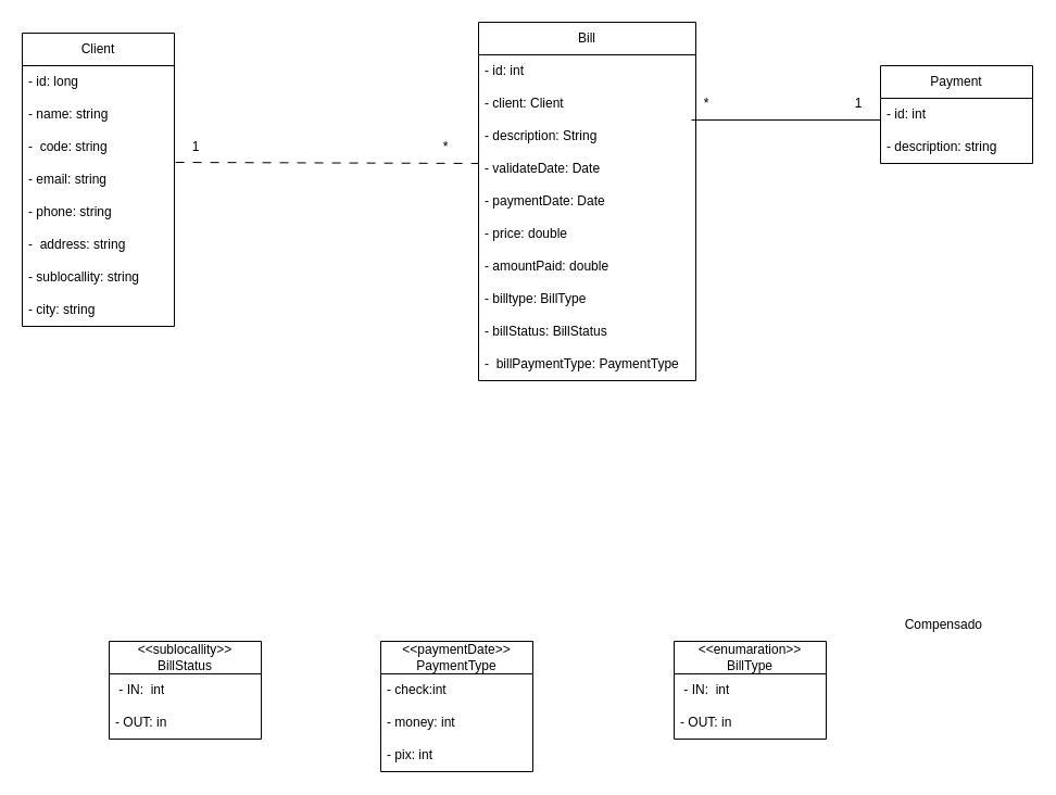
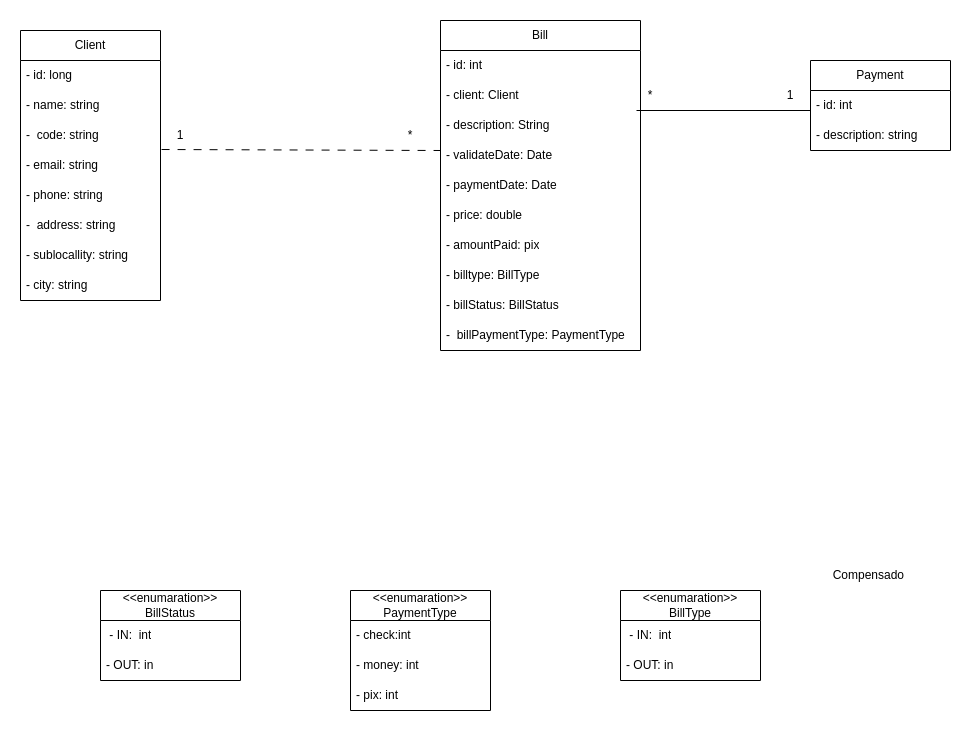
- <mxCell id="21" value="- amountPaid: double" style="text;strokeColor=none;fillColor=none;align=left;verticalAlign=middle;spacingLeft=4;spacingRight=4;overflow=hidden;points=[[0,0.5],[1,0.5]];portConstraint=eastwest;rotatable=0;whiteSpace=wrap;html=1;" parent="14" vertex="1"><mxGeometry y="210" width="200" height="30" as="geometry" /></mxCell>
+ <mxCell id="21" value="- amountPaid: pix" style="text;strokeColor=none;fillColor=none;align=left;verticalAlign=middle;spacingLeft=4;spacingRight=4;overflow=hidden;points=[[0,0.5],[1,0.5]];portConstraint=eastwest;rotatable=0;whiteSpace=wrap;html=1;" parent="14" vertex="1"><mxGeometry y="210" width="200" height="30" as="geometry" /></mxCell>
- <mxCell id="29" value="&amp;lt;&amp;lt;sublocallity&amp;gt;&amp;gt;&lt;br&gt;BillStatus" style="swimlane;fontStyle=0;childLayout=stackLayout;horizontal=1;startSize=30;horizontalStack=0;resizeParent=1;resizeParentMax=0;resizeLast=0;collapsible=1;marginBottom=0;whiteSpace=wrap;html=1;" parent="1" vertex="1"><mxGeometry x="100" y="590" width="140" height="90" as="geometry" /></mxCell>
+ <mxCell id="29" value="&amp;lt;&amp;lt;enumaration&amp;gt;&amp;gt;&lt;br&gt;BillStatus" style="swimlane;fontStyle=0;childLayout=stackLayout;horizontal=1;startSize=30;horizontalStack=0;resizeParent=1;resizeParentMax=0;resizeLast=0;collapsible=1;marginBottom=0;whiteSpace=wrap;html=1;" parent="1" vertex="1"><mxGeometry x="100" y="590" width="140" height="90" as="geometry" /></mxCell>
- <mxCell id="32" value="&amp;lt;&amp;lt;paymentDate&amp;gt;&amp;gt;&lt;br&gt;PaymentType" style="swimlane;fontStyle=0;childLayout=stackLayout;horizontal=1;startSize=30;horizontalStack=0;resizeParent=1;resizeParentMax=0;resizeLast=0;collapsible=1;marginBottom=0;whiteSpace=wrap;html=1;" parent="1" vertex="1"><mxGeometry x="350" y="590" width="140" height="120" as="geometry" /></mxCell>
+ <mxCell id="32" value="&amp;lt;&amp;lt;enumaration&amp;gt;&amp;gt;&lt;br&gt;PaymentType" style="swimlane;fontStyle=0;childLayout=stackLayout;horizontal=1;startSize=30;horizontalStack=0;resizeParent=1;resizeParentMax=0;resizeLast=0;collapsible=1;marginBottom=0;whiteSpace=wrap;html=1;" parent="1" vertex="1"><mxGeometry x="350" y="590" width="140" height="120" as="geometry" /></mxCell>
